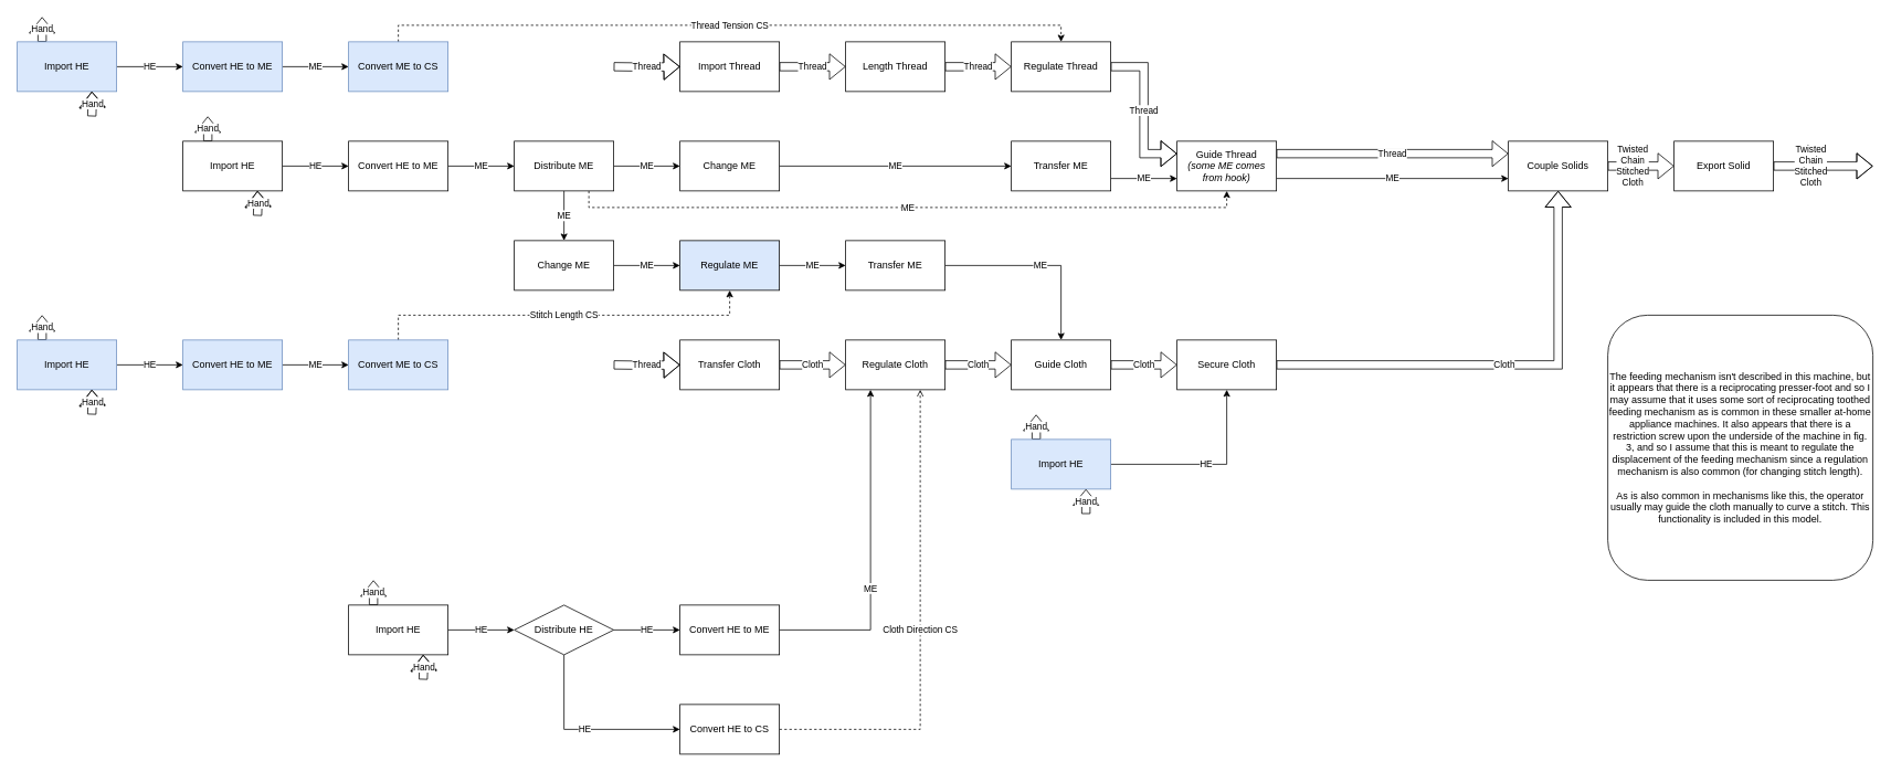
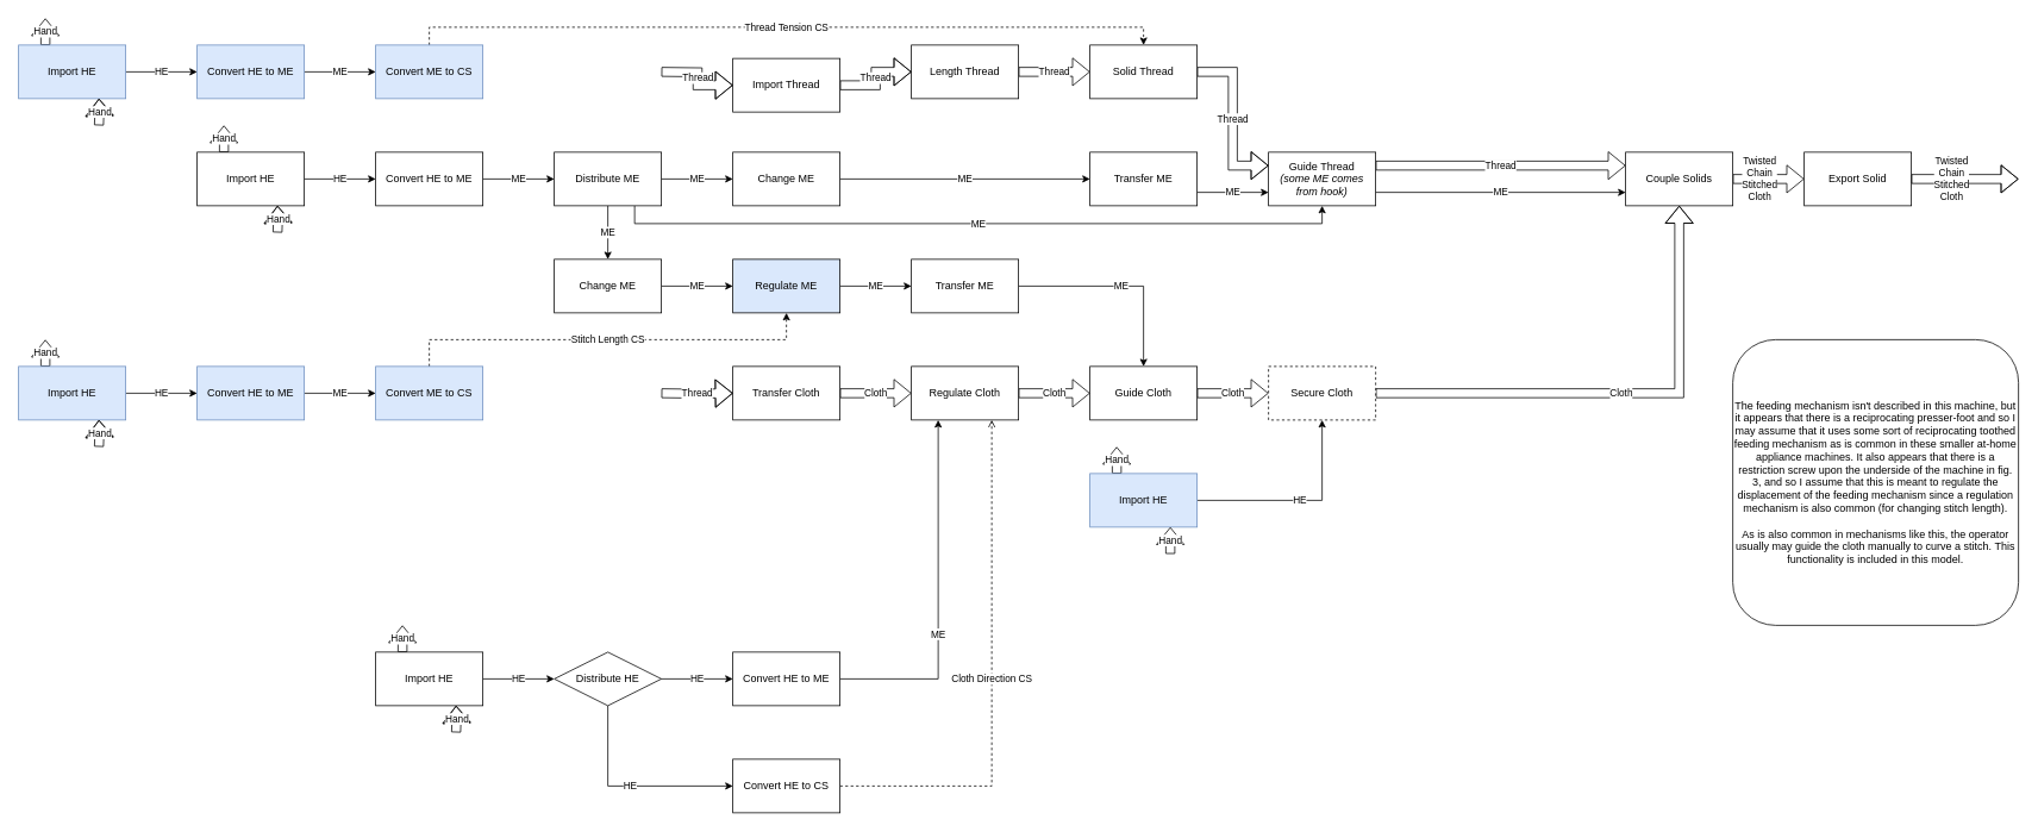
- <mxCell id="22" value="Import Thread" style="rounded=0;whiteSpace=wrap;html=1;" parent="1" vertex="1"><mxGeometry x="820" y="50" width="120" height="60" as="geometry" /></mxCell>
+ <mxCell id="22" value="Import Thread" style="rounded=0;whiteSpace=wrap;html=1;" parent="1" vertex="1"><mxGeometry x="820" y="65" width="120" height="60" as="geometry" /></mxCell>
- <mxCell id="24" value="Regulate Thread" style="rounded=0;whiteSpace=wrap;html=1;" parent="1" vertex="1"><mxGeometry x="1220" y="50" width="120" height="60" as="geometry" /></mxCell>
+ <mxCell id="24" value="Solid Thread" style="rounded=0;whiteSpace=wrap;html=1;" parent="1" vertex="1"><mxGeometry x="1220" y="50" width="120" height="60" as="geometry" /></mxCell>
- <mxCell id="10" value="ME" style="edgeStyle=orthogonalEdgeStyle;rounded=0;orthogonalLoop=1;jettySize=auto;html=1;exitX=0.75;exitY=1;exitDx=0;exitDy=0;entryX=0.5;entryY=1;entryDx=0;entryDy=0;dashed=1;" parent="1" source="11" target="20" edge="1"><mxGeometry relative="1" as="geometry" /></mxCell>
+ <mxCell id="10" value="ME" style="edgeStyle=orthogonalEdgeStyle;rounded=0;orthogonalLoop=1;jettySize=auto;html=1;exitX=0.75;exitY=1;exitDx=0;exitDy=0;entryX=0.5;entryY=1;entryDx=0;entryDy=0;" parent="1" source="11" target="20" edge="1"><mxGeometry relative="1" as="geometry" /></mxCell>
- <mxCell id="47" value="Secure Cloth" style="rounded=0;whiteSpace=wrap;html=1;" parent="1" vertex="1"><mxGeometry x="1420" y="410" width="120" height="60" as="geometry" /></mxCell>
+ <mxCell id="47" value="Secure Cloth" style="rounded=0;whiteSpace=wrap;html=1;dashed=1;" parent="1" vertex="1"><mxGeometry x="1420" y="410" width="120" height="60" as="geometry" /></mxCell>
